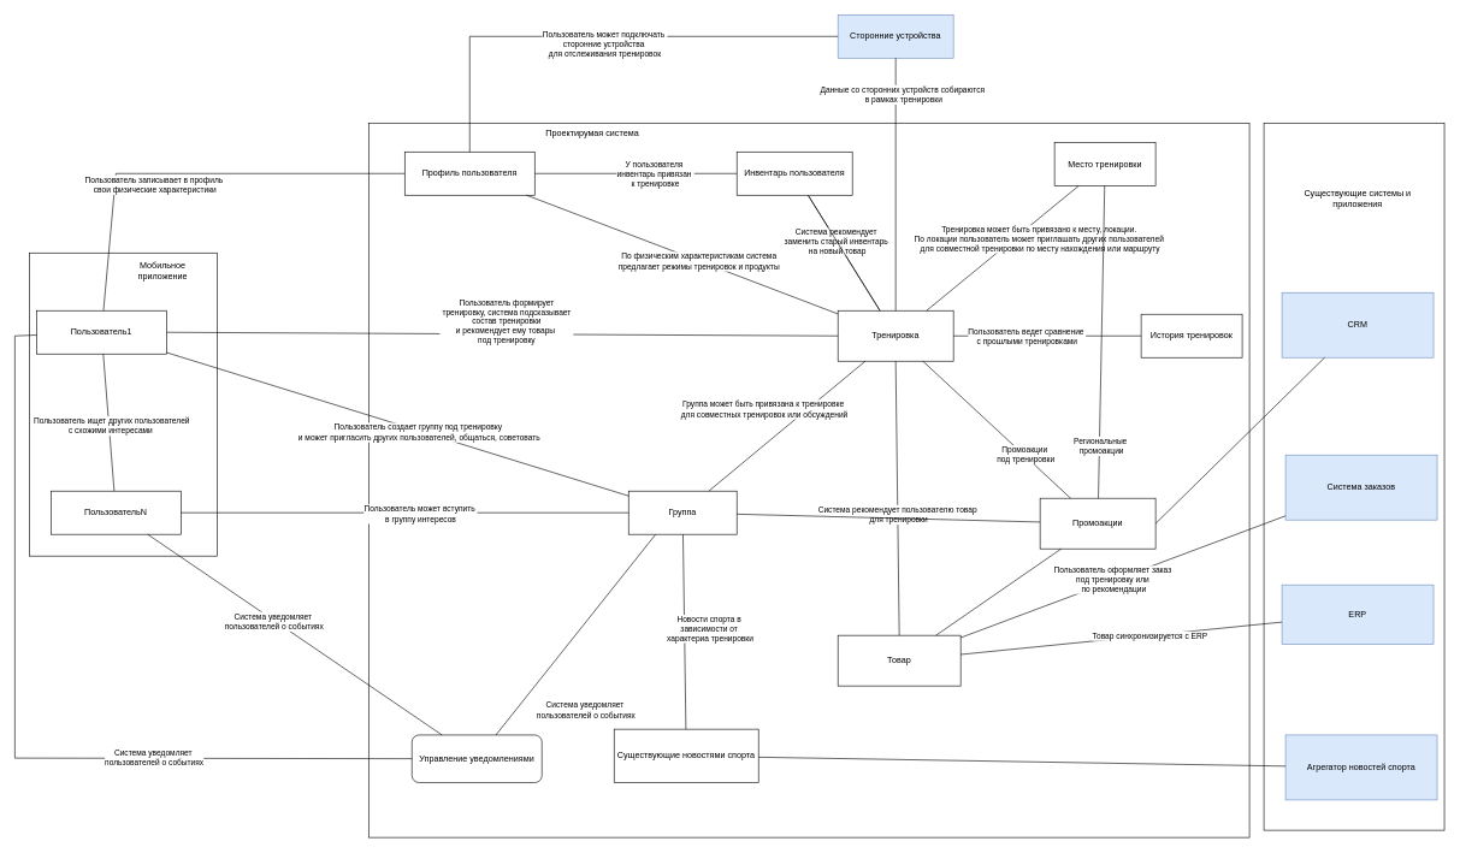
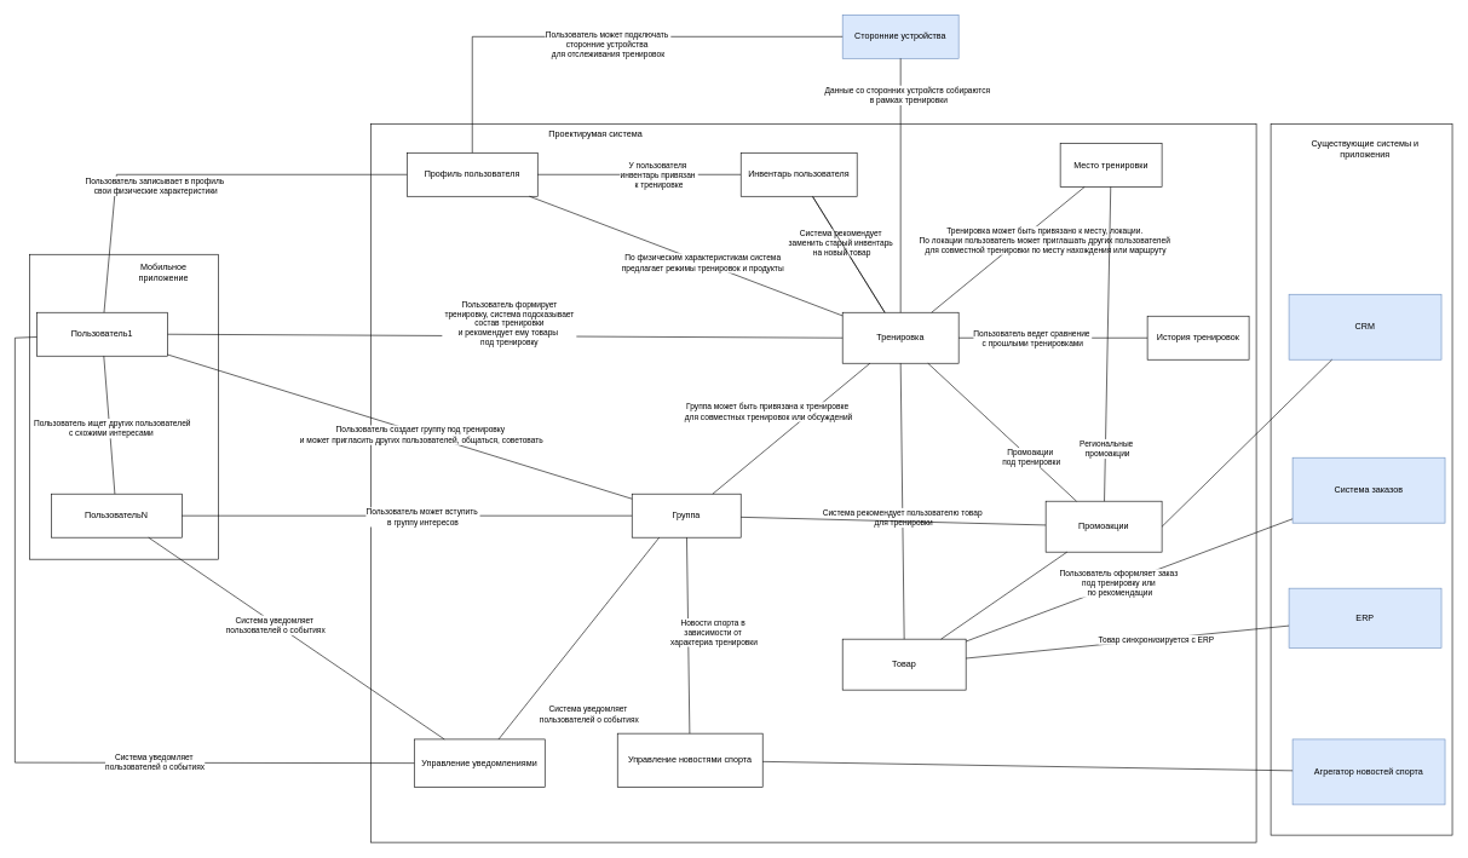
- <mxCell id="73" value="Существующие системы и приложения" style="text;html=1;align=center;verticalAlign=middle;whiteSpace=wrap;rounded=0;" vertex="1" parent="1"><mxGeometry x="1800" y="260" width="160" height="30" as="geometry" /></mxCell>
+ <mxCell id="73" value="Существующие системы и приложения" style="text;html=1;align=center;verticalAlign=middle;whiteSpace=wrap;rounded=0;" vertex="1" parent="1"><mxGeometry x="1800" y="190" width="160" height="30" as="geometry" /></mxCell>
- <mxCell id="59" value="Существующие новостями спорта" style="rounded=0;whiteSpace=wrap;html=1;" vertex="1" parent="1"><mxGeometry x="850" y="1010" width="200" height="74" as="geometry" /></mxCell>
+ <mxCell id="59" value="Управление новостями спорта" style="rounded=0;whiteSpace=wrap;html=1;" vertex="1" parent="1"><mxGeometry x="850" y="1010" width="200" height="74" as="geometry" /></mxCell>
- <mxCell id="44" value="Управление уведомлениями" style="whiteSpace=wrap;html=1;rounded=1;" vertex="1" parent="1"><mxGeometry x="570" y="1018" width="180" height="66" as="geometry" /></mxCell>
+ <mxCell id="44" value="Управление уведомлениями" style="rounded=0;whiteSpace=wrap;html=1;" vertex="1" parent="1"><mxGeometry x="570" y="1018" width="180" height="66" as="geometry" /></mxCell>
